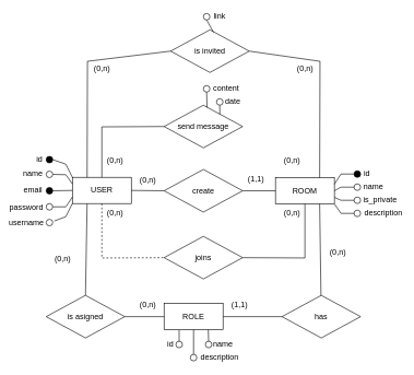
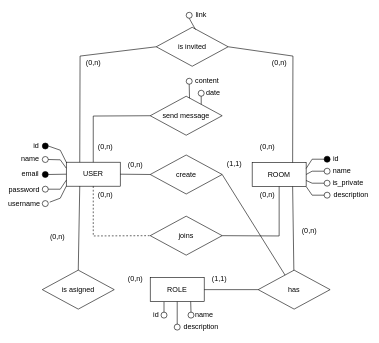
- <mxCell id="5" value="" style="endArrow=none;html=1;rounded=0;entryX=0;entryY=0.5;entryDx=0;entryDy=0;exitX=1;exitY=0.5;exitDx=0;exitDy=0;" edge="1" parent="1" source="3" target="6"><mxGeometry relative="1" as="geometry"><mxPoint x="400" y="290" as="sourcePoint" /><mxPoint x="430" y="290.5" as="targetPoint" /></mxGeometry></mxCell>
+ <mxCell id="5" value="" style="endArrow=none;html=1;rounded=0;exitX=1;exitY=0.5;exitDx=0;exitDy=0;" edge="1" parent="1" source="3" target="36"><mxGeometry relative="1" as="geometry"><mxPoint x="400" y="290" as="sourcePoint" /><mxPoint x="430" y="290.5" as="targetPoint" /></mxGeometry></mxCell>
- <mxCell id="44" value="" style="endArrow=none;html=1;rounded=0;exitX=0;exitY=0.5;exitDx=0;exitDy=0;entryX=1;entryY=0.5;entryDx=0;entryDy=0;" edge="1" parent="1" source="43" target="42"><mxGeometry relative="1" as="geometry"><mxPoint x="143" y="320" as="sourcePoint" /><mxPoint x="140" y="460" as="targetPoint" /><Array as="points" /></mxGeometry></mxCell>
